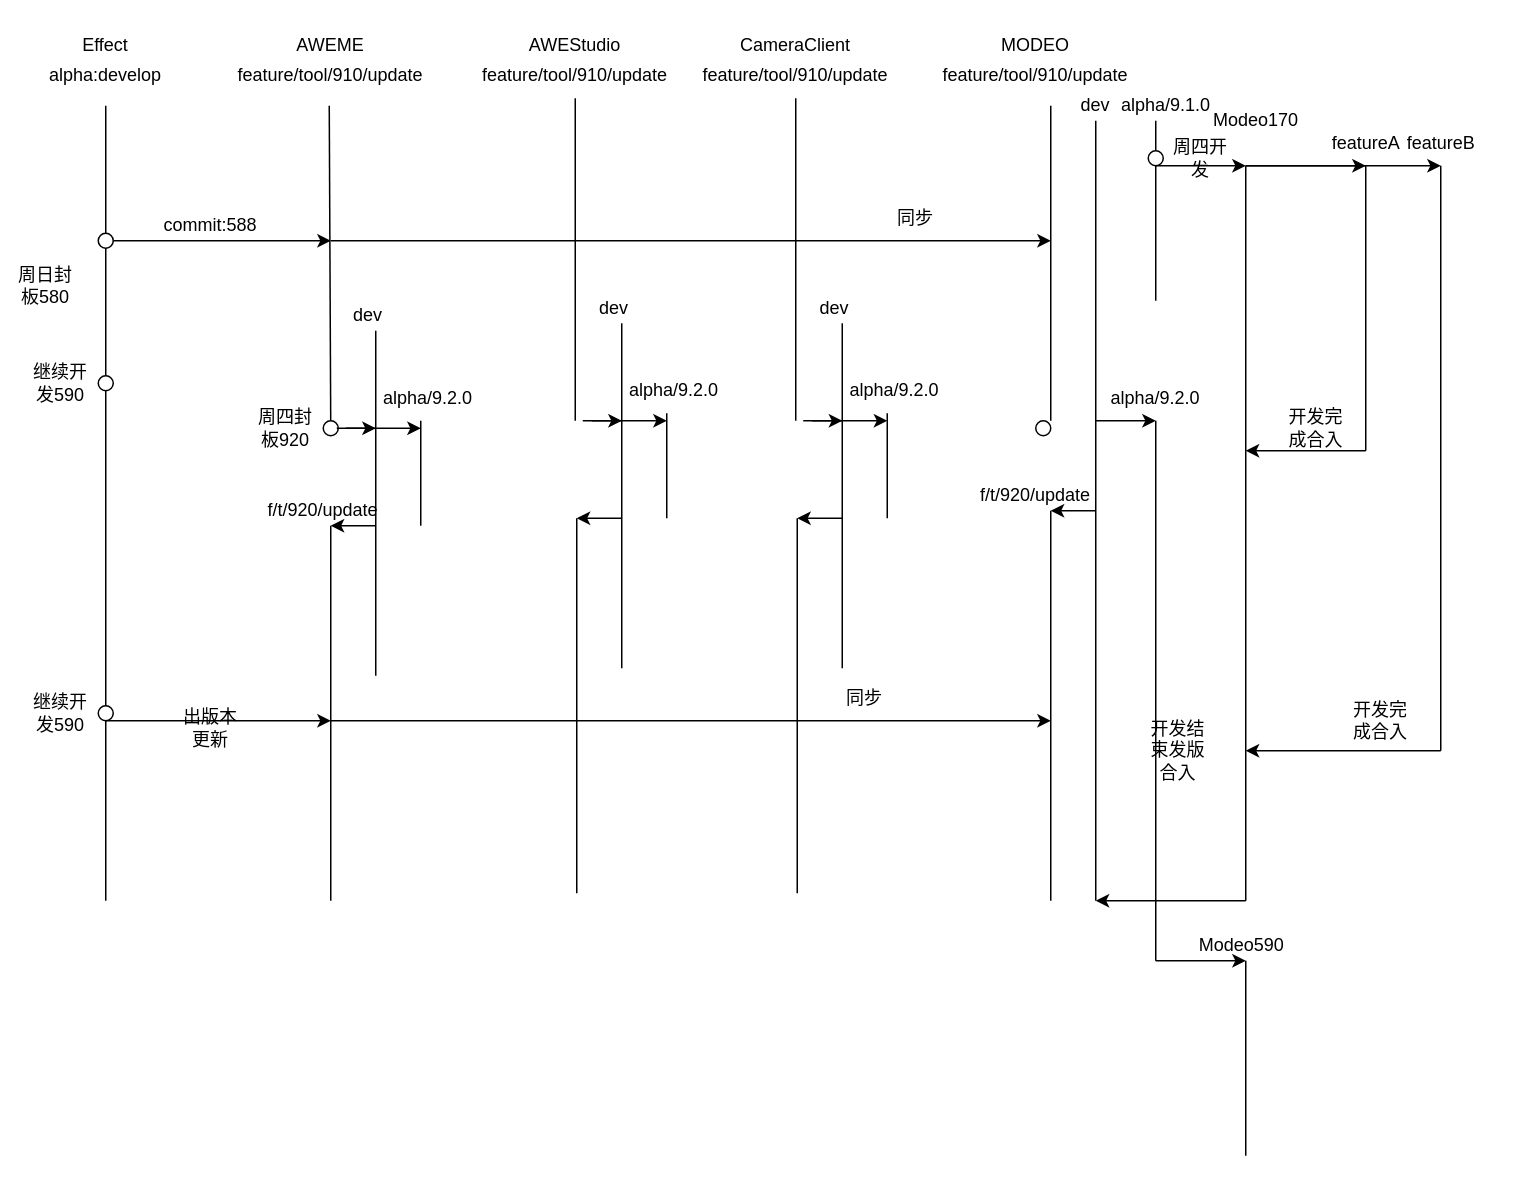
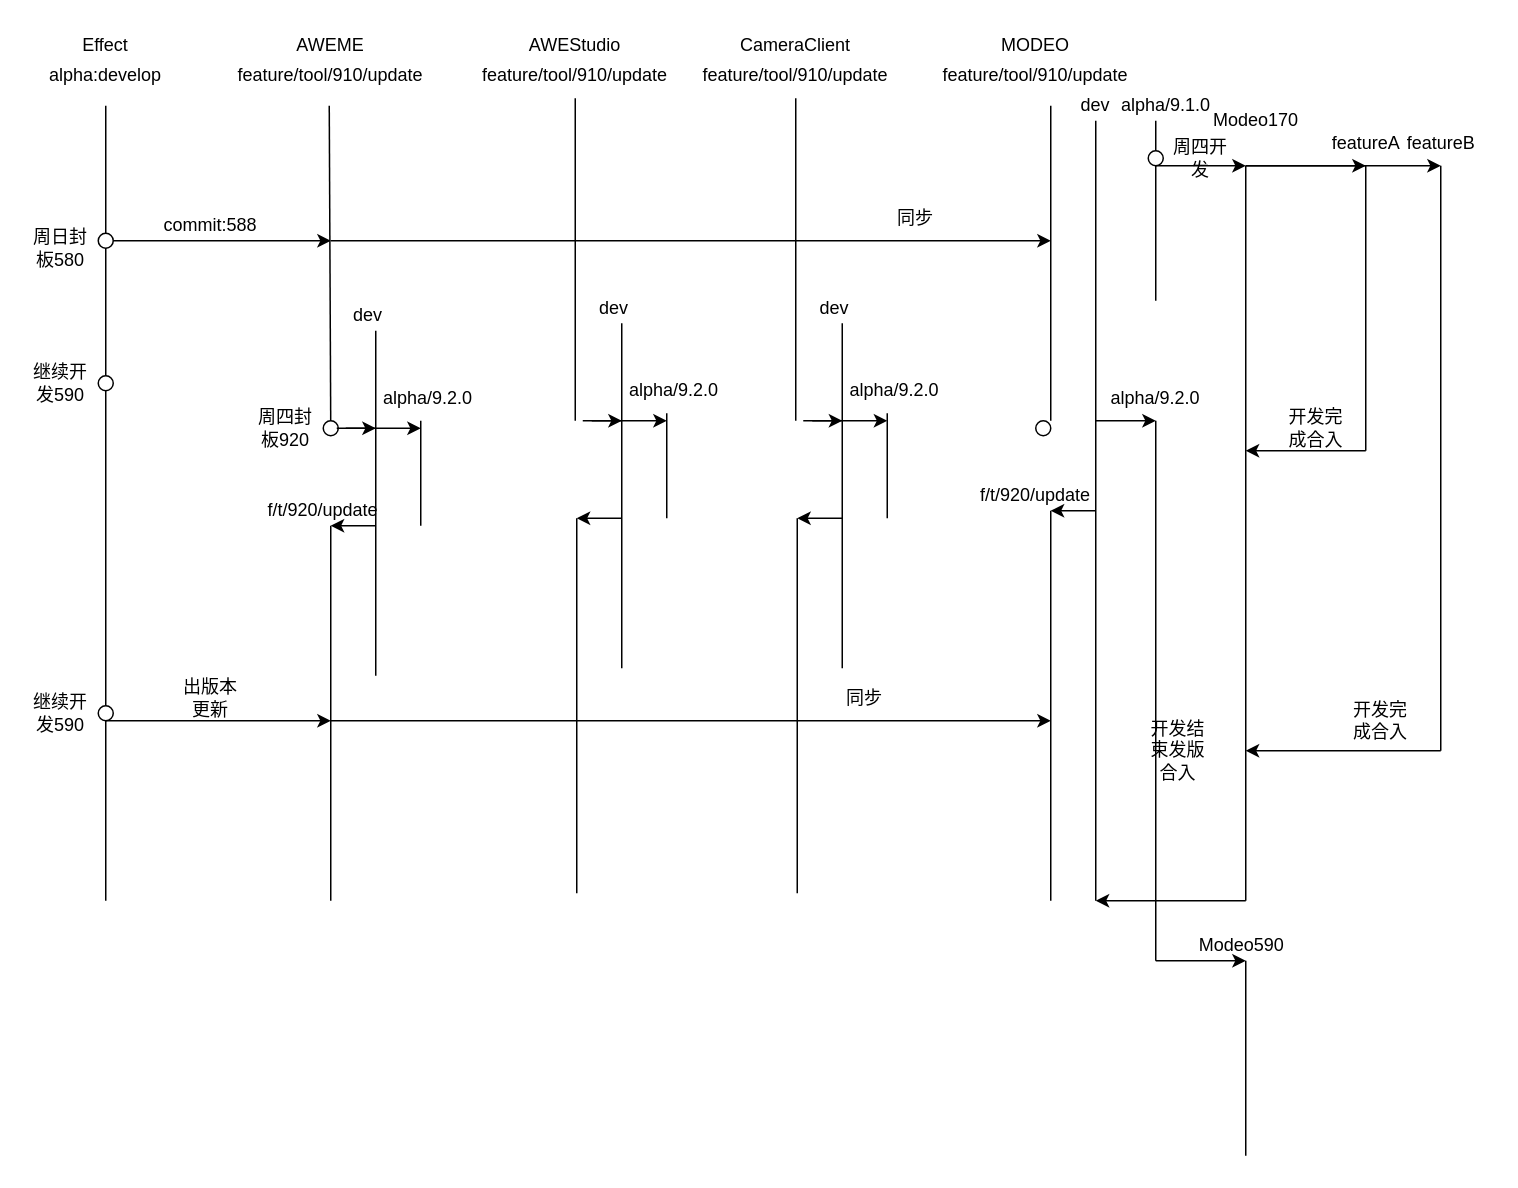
- <mxCell id="16" value="周日封板580" style="text;html=1;strokeColor=none;fillColor=none;align=center;verticalAlign=middle;whiteSpace=wrap;rounded=0;" parent="1" vertex="1"><mxGeometry x="10" y="180" width="40" height="20" as="geometry" /></mxCell>
+ <mxCell id="16" value="周日封板580" style="text;html=1;strokeColor=none;fillColor=none;align=center;verticalAlign=middle;whiteSpace=wrap;rounded=0;" parent="1" vertex="1"><mxGeometry x="20" y="155" width="40" height="20" as="geometry" /></mxCell>
- <mxCell id="38" value="出版本更新" style="text;html=1;strokeColor=none;fillColor=none;align=center;verticalAlign=middle;whiteSpace=wrap;rounded=0;" parent="1" vertex="1"><mxGeometry x="120" y="475" width="40" height="20" as="geometry" /></mxCell>
+ <mxCell id="38" value="出版本更新" style="text;html=1;strokeColor=none;fillColor=none;align=center;verticalAlign=middle;whiteSpace=wrap;rounded=0;" parent="1" vertex="1"><mxGeometry x="120" y="455" width="40" height="20" as="geometry" /></mxCell>
